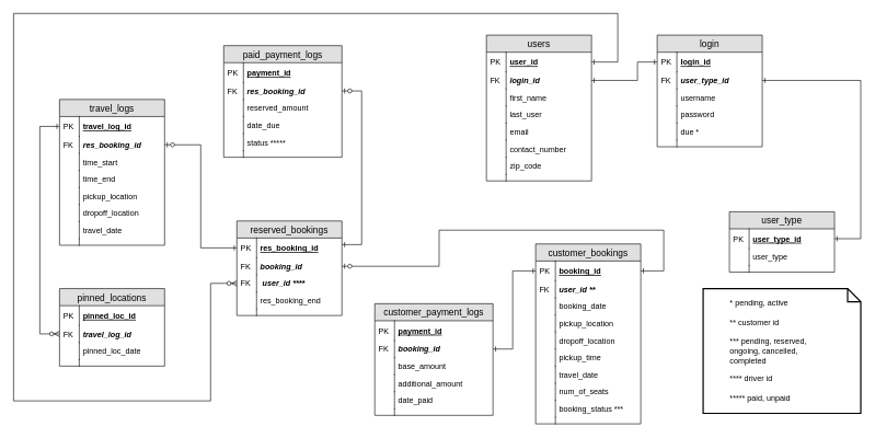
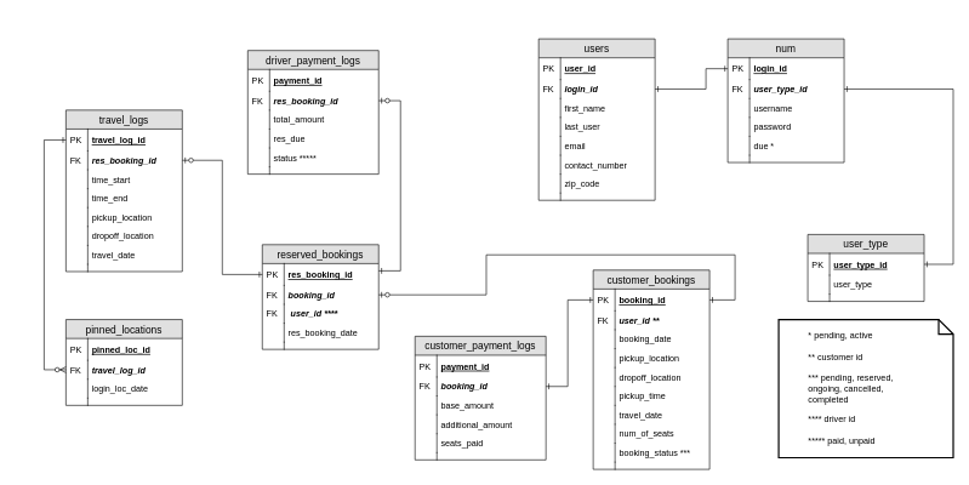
- <mxCell id="129" style="edgeStyle=orthogonalEdgeStyle;rounded=0;orthogonalLoop=1;jettySize=auto;html=1;exitX=0;exitY=0.5;exitDx=0;exitDy=0;startArrow=ERzeroToMany;startFill=1;endArrow=ERone;endFill=0;fontSize=11;entryX=1;entryY=0.5;entryDx=0;entryDy=0;" parent="1" source="68" target="17" edge="1"><mxGeometry relative="1" as="geometry"><mxPoint x="580" y="80" as="targetPoint" /><Array as="points"><mxPoint x="320" y="431" /><mxPoint x="320" y="610" /><mxPoint x="20" y="610" /><mxPoint x="20" y="20" /><mxPoint x="940" y="20" /><mxPoint x="940" y="94" /></Array></mxGeometry></mxCell>
- <mxCell id="2" value="login" style="swimlane;fontStyle=0;childLayout=stackLayout;horizontal=1;startSize=26;fillColor=#e0e0e0;horizontalStack=0;resizeParent=1;resizeParentMax=0;resizeLast=0;collapsible=1;marginBottom=0;swimlaneFillColor=#ffffff;align=center;fontSize=14;" parent="1" vertex="1"><mxGeometry x="1000" y="53" width="160" height="170" as="geometry" /></mxCell>
+ <mxCell id="2" value="num" style="swimlane;fontStyle=0;childLayout=stackLayout;horizontal=1;startSize=26;fillColor=#e0e0e0;horizontalStack=0;resizeParent=1;resizeParentMax=0;resizeLast=0;collapsible=1;marginBottom=0;swimlaneFillColor=#ffffff;align=center;fontSize=14;" parent="1" vertex="1"><mxGeometry x="1000" y="53" width="160" height="170" as="geometry" /></mxCell>
- <mxCell id="95" value="paid_payment_logs" style="swimlane;fontStyle=0;childLayout=stackLayout;horizontal=1;startSize=26;fillColor=#e0e0e0;horizontalStack=0;resizeParent=1;resizeParentMax=0;resizeLast=0;collapsible=1;marginBottom=0;swimlaneFillColor=#ffffff;align=center;fontSize=14;" parent="1" vertex="1"><mxGeometry x="340" y="69" width="180" height="170" as="geometry" /></mxCell>
+ <mxCell id="95" value="driver_payment_logs" style="swimlane;fontStyle=0;childLayout=stackLayout;horizontal=1;startSize=26;fillColor=#e0e0e0;horizontalStack=0;resizeParent=1;resizeParentMax=0;resizeLast=0;collapsible=1;marginBottom=0;swimlaneFillColor=#ffffff;align=center;fontSize=14;" parent="1" vertex="1"><mxGeometry x="340" y="69" width="180" height="170" as="geometry" /></mxCell>
- <mxCell id="100" value="reserved_amount" style="shape=partialRectangle;top=0;left=0;right=0;bottom=0;align=left;verticalAlign=top;fillColor=none;spacingLeft=34;spacingRight=4;overflow=hidden;rotatable=0;points=[[0,0.5],[1,0.5]];portConstraint=eastwest;dropTarget=0;fontSize=12;" parent="95" vertex="1"><mxGeometry y="82" width="180" height="26" as="geometry" /></mxCell>
+ <mxCell id="100" value="total_amount" style="shape=partialRectangle;top=0;left=0;right=0;bottom=0;align=left;verticalAlign=top;fillColor=none;spacingLeft=34;spacingRight=4;overflow=hidden;rotatable=0;points=[[0,0.5],[1,0.5]];portConstraint=eastwest;dropTarget=0;fontSize=12;" parent="95" vertex="1"><mxGeometry y="82" width="180" height="26" as="geometry" /></mxCell>
- <mxCell id="102" value="date_due" style="shape=partialRectangle;top=0;left=0;right=0;bottom=0;align=left;verticalAlign=top;fillColor=none;spacingLeft=34;spacingRight=4;overflow=hidden;rotatable=0;points=[[0,0.5],[1,0.5]];portConstraint=eastwest;dropTarget=0;fontSize=12;" parent="95" vertex="1"><mxGeometry y="108" width="180" height="26" as="geometry" /></mxCell>
+ <mxCell id="102" value="res_due" style="shape=partialRectangle;top=0;left=0;right=0;bottom=0;align=left;verticalAlign=top;fillColor=none;spacingLeft=34;spacingRight=4;overflow=hidden;rotatable=0;points=[[0,0.5],[1,0.5]];portConstraint=eastwest;dropTarget=0;fontSize=12;" parent="95" vertex="1"><mxGeometry y="108" width="180" height="26" as="geometry" /></mxCell>
- <mxCell id="70" value="res_booking_end" style="shape=partialRectangle;top=0;left=0;right=0;bottom=0;align=left;verticalAlign=top;fillColor=none;spacingLeft=34;spacingRight=4;overflow=hidden;rotatable=0;points=[[0,0.5],[1,0.5]];portConstraint=eastwest;dropTarget=0;fontSize=12;" parent="63" vertex="1"><mxGeometry y="108" width="160" height="26" as="geometry" /></mxCell>
+ <mxCell id="70" value="res_booking_date" style="shape=partialRectangle;top=0;left=0;right=0;bottom=0;align=left;verticalAlign=top;fillColor=none;spacingLeft=34;spacingRight=4;overflow=hidden;rotatable=0;points=[[0,0.5],[1,0.5]];portConstraint=eastwest;dropTarget=0;fontSize=12;" parent="63" vertex="1"><mxGeometry y="108" width="160" height="26" as="geometry" /></mxCell>
- <mxCell id="113" value="pinned_loc_date" style="shape=partialRectangle;top=0;left=0;right=0;bottom=0;align=left;verticalAlign=top;fillColor=none;spacingLeft=34;spacingRight=4;overflow=hidden;rotatable=0;points=[[0,0.5],[1,0.5]];portConstraint=eastwest;dropTarget=0;fontSize=12;" parent="108" vertex="1"><mxGeometry y="82" width="160" height="26" as="geometry" /></mxCell>
+ <mxCell id="113" value="login_loc_date" style="shape=partialRectangle;top=0;left=0;right=0;bottom=0;align=left;verticalAlign=top;fillColor=none;spacingLeft=34;spacingRight=4;overflow=hidden;rotatable=0;points=[[0,0.5],[1,0.5]];portConstraint=eastwest;dropTarget=0;fontSize=12;" parent="108" vertex="1"><mxGeometry y="82" width="160" height="26" as="geometry" /></mxCell>
- <mxCell id="59" value="date_paid" style="shape=partialRectangle;top=0;left=0;right=0;bottom=0;align=left;verticalAlign=top;fillColor=none;spacingLeft=34;spacingRight=4;overflow=hidden;rotatable=0;points=[[0,0.5],[1,0.5]];portConstraint=eastwest;dropTarget=0;fontSize=12;" parent="50" vertex="1"><mxGeometry y="134" width="180" height="26" as="geometry" /></mxCell>
+ <mxCell id="59" value="seats_paid" style="shape=partialRectangle;top=0;left=0;right=0;bottom=0;align=left;verticalAlign=top;fillColor=none;spacingLeft=34;spacingRight=4;overflow=hidden;rotatable=0;points=[[0,0.5],[1,0.5]];portConstraint=eastwest;dropTarget=0;fontSize=12;" parent="50" vertex="1"><mxGeometry y="134" width="180" height="26" as="geometry" /></mxCell>
